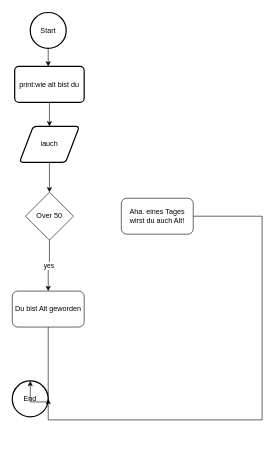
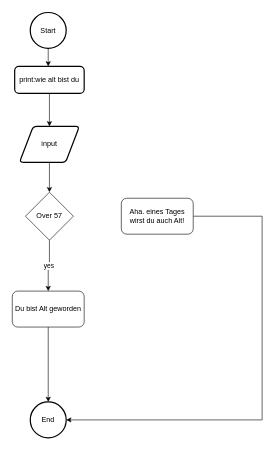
- <mxCell id="8" value="print:wie alt bist du" style="rounded=1;whiteSpace=wrap;html=1;absoluteArcSize=1;arcSize=14;strokeWidth=2;" vertex="1" parent="1"><mxGeometry x="24" y="110" width="116" height="60" as="geometry" /></mxCell>
+ <mxCell id="8" value="print:wie alt bist du" style="rounded=1;whiteSpace=wrap;html=1;absoluteArcSize=1;arcSize=14;strokeWidth=2;" vertex="1" parent="1"><mxGeometry x="24" y="110" width="116" height="45" as="geometry" /></mxCell>
- <mxCell id="6" value="i&lt;span style=&quot;background-color: transparent; color: light-dark(rgb(0, 0, 0), rgb(255, 255, 255));&quot;&gt;auch&lt;/span&gt;" style="shape=parallelogram;html=1;strokeWidth=2;perimeter=parallelogramPerimeter;whiteSpace=wrap;rounded=1;arcSize=12;size=0.23;" vertex="1" parent="1"><mxGeometry x="32" y="210" width="100" height="60" as="geometry" /></mxCell>
+ <mxCell id="6" value="i&lt;span style=&quot;background-color: transparent; color: light-dark(rgb(0, 0, 0), rgb(255, 255, 255));&quot;&gt;nput&lt;/span&gt;" style="shape=parallelogram;html=1;strokeWidth=2;perimeter=parallelogramPerimeter;whiteSpace=wrap;rounded=1;arcSize=12;size=0.23;" vertex="1" parent="1"><mxGeometry x="32" y="210" width="100" height="60" as="geometry" /></mxCell>
- <mxCell id="10" value="Over 50" style="rhombus;whiteSpace=wrap;html=1;" vertex="1" parent="1"><mxGeometry x="42" y="320" width="80" height="80" as="geometry" /></mxCell>
+ <mxCell id="10" value="Over 57" style="rhombus;whiteSpace=wrap;html=1;" vertex="1" parent="1"><mxGeometry x="42" y="320" width="80" height="80" as="geometry" /></mxCell>
- <mxCell id="4" value="End" style="strokeWidth=2;html=1;shape=mxgraph.flowchart.start_2;whiteSpace=wrap;" vertex="1" parent="1"><mxGeometry x="20" y="635" width="60" height="60" as="geometry" /></mxCell>
+ <mxCell id="4" value="End" style="strokeWidth=2;html=1;shape=mxgraph.flowchart.start_2;whiteSpace=wrap;" vertex="1" parent="1"><mxGeometry x="50" y="670" width="60" height="60" as="geometry" /></mxCell>
